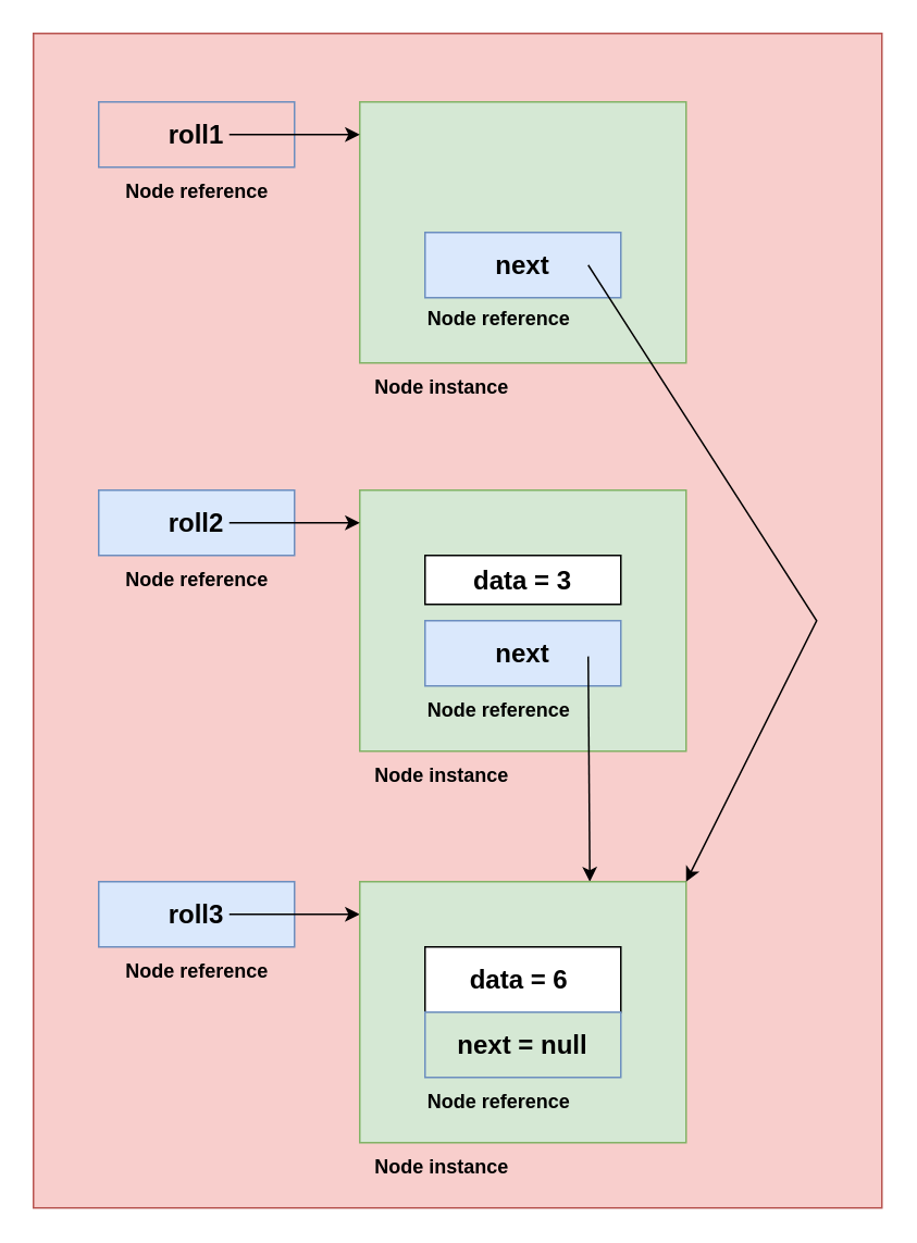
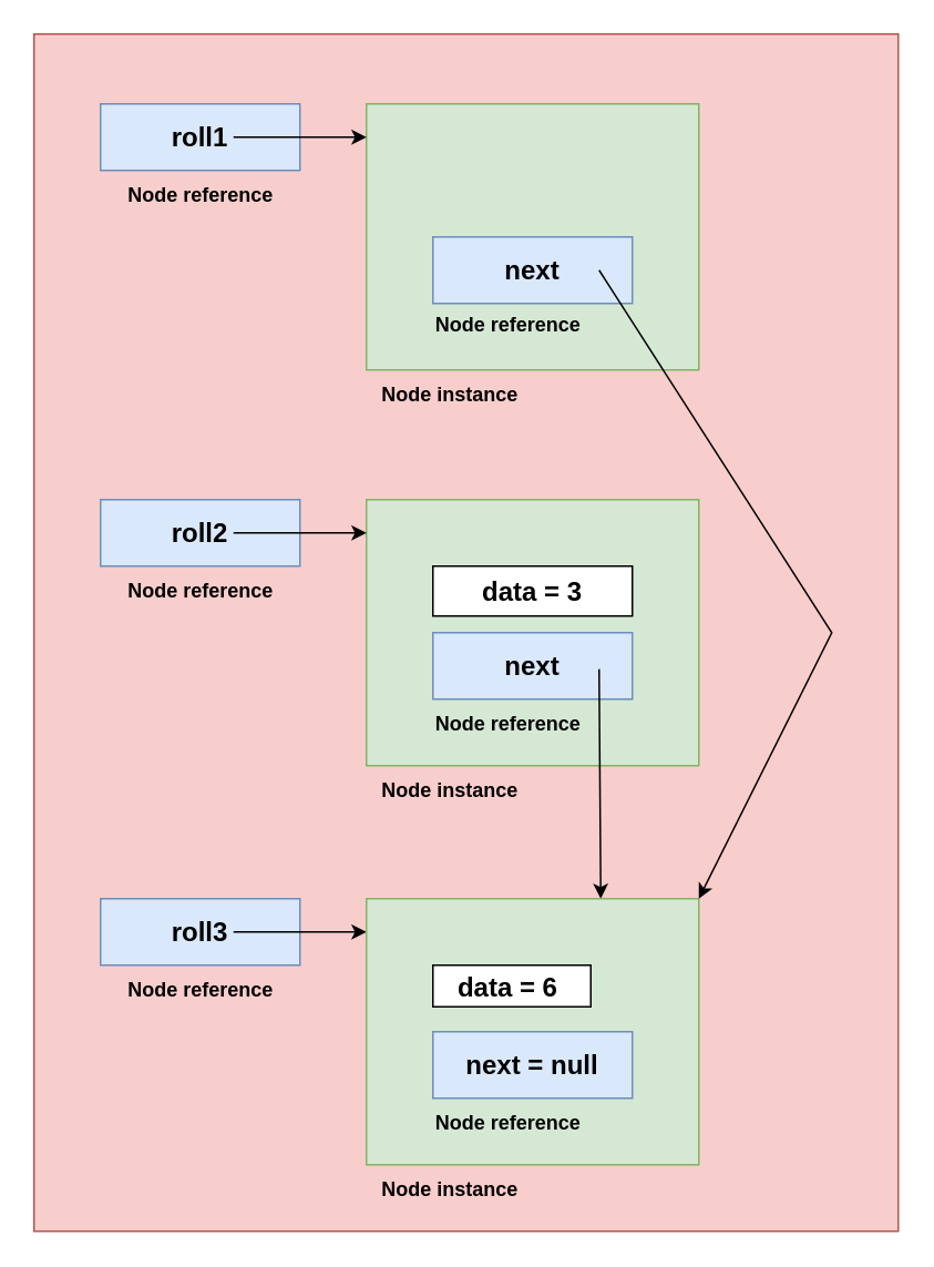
- <mxCell id="15" value="roll1" style="rounded=0;whiteSpace=wrap;html=1;fontSize=16;fillColor=#f8cecc;strokeColor=#6c8ebf;fontStyle=1;" parent="1" vertex="1"><mxGeometry x="60" y="62" width="120" height="40" as="geometry" /></mxCell>
+ <mxCell id="15" value="roll1" style="rounded=0;whiteSpace=wrap;html=1;fontSize=16;fillColor=#dae8fc;strokeColor=#6c8ebf;fontStyle=1" parent="1" vertex="1"><mxGeometry x="60" y="62" width="120" height="40" as="geometry" /></mxCell>
- <mxCell id="12" value="data = 6&amp;nbsp;" style="rounded=0;whiteSpace=wrap;html=1;fontSize=16;fontStyle=1" parent="1" vertex="1"><mxGeometry x="260" y="580" width="120" height="40" as="geometry" /></mxCell>
+ <mxCell id="12" value="data = 6&amp;nbsp;" style="rounded=0;whiteSpace=wrap;html=1;fontSize=16;fontStyle=1" parent="1" vertex="1"><mxGeometry x="260" y="580" width="95" height="25" as="geometry" /></mxCell>
- <mxCell id="13" value="next = null" style="rounded=0;whiteSpace=wrap;html=1;fontSize=16;fillColor=#d5e8d4;strokeColor=#6c8ebf;fontStyle=1;" parent="1" vertex="1"><mxGeometry x="260" y="620" width="120" height="40" as="geometry" /></mxCell>
+ <mxCell id="13" value="next = null" style="rounded=0;whiteSpace=wrap;html=1;fontSize=16;fillColor=#dae8fc;strokeColor=#6c8ebf;fontStyle=1" parent="1" vertex="1"><mxGeometry x="260" y="620" width="120" height="40" as="geometry" /></mxCell>
